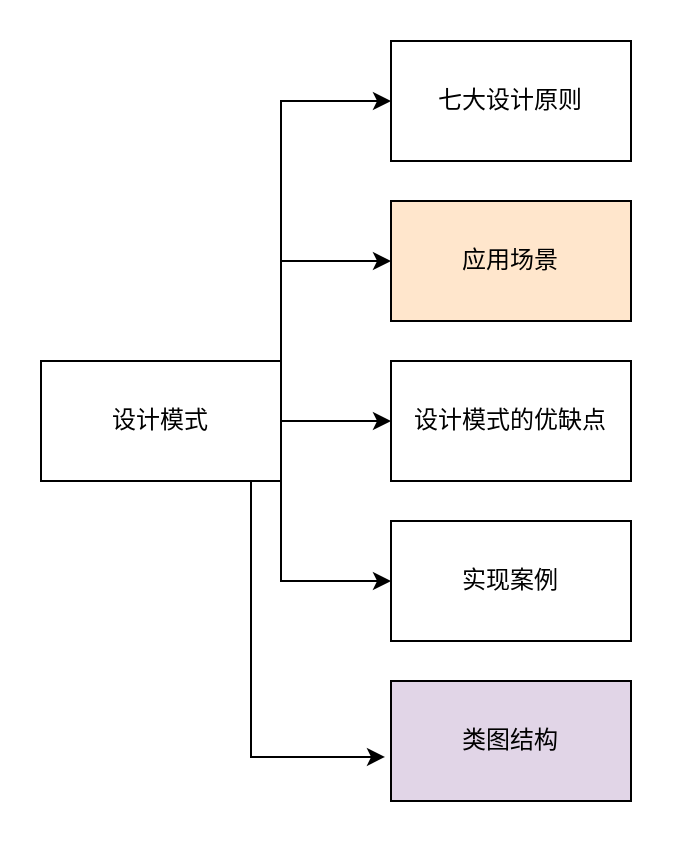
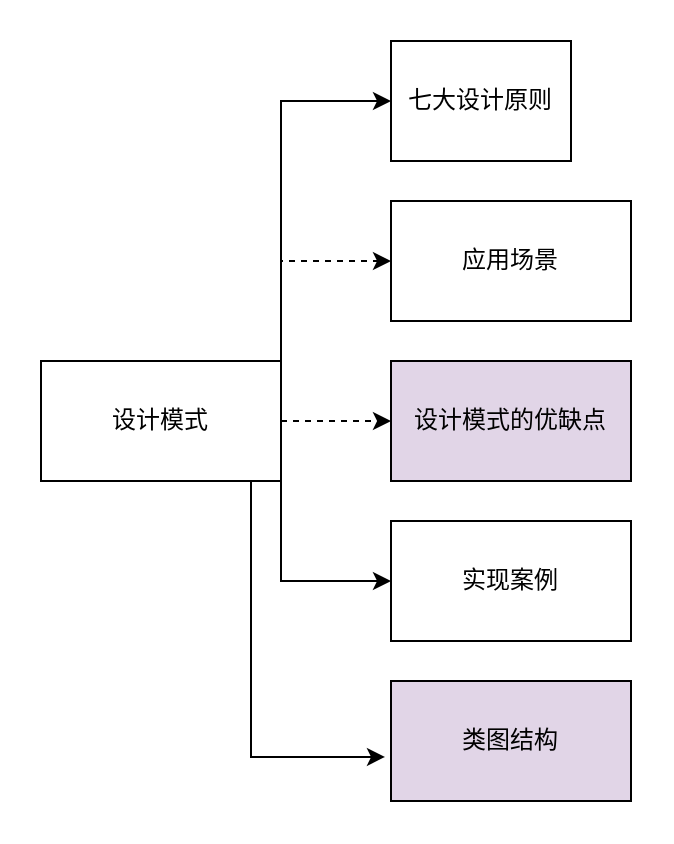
- <mxCell id="8" value="七大设计原则" style="whiteSpace=wrap;html=1;rounded=0;" vertex="1" parent="1"><mxGeometry x="195" y="20" width="120" height="60" as="geometry" /></mxCell>
+ <mxCell id="8" value="七大设计原则" style="whiteSpace=wrap;html=1;rounded=0;" vertex="1" parent="1"><mxGeometry x="195" y="20" width="90" height="60" as="geometry" /></mxCell>
- <mxCell id="3" style="edgeStyle=orthogonalEdgeStyle;rounded=0;orthogonalLoop=1;jettySize=auto;html=1;exitX=1;exitY=0;exitDx=0;exitDy=0;entryX=0;entryY=0.5;entryDx=0;entryDy=0;" edge="1" parent="1" source="7" target="9"><mxGeometry relative="1" as="geometry" /></mxCell>
+ <mxCell id="3" style="edgeStyle=orthogonalEdgeStyle;rounded=0;orthogonalLoop=1;jettySize=auto;html=1;exitX=1;exitY=0;exitDx=0;exitDy=0;entryX=0;entryY=0.5;entryDx=0;entryDy=0;dashed=1;" edge="1" parent="1" source="7" target="9"><mxGeometry relative="1" as="geometry" /></mxCell>
- <mxCell id="9" value="应用场景" style="whiteSpace=wrap;html=1;rounded=0;fillColor=#ffe6cc;" vertex="1" parent="1"><mxGeometry x="195" y="100" width="120" height="60" as="geometry" /></mxCell>
+ <mxCell id="9" value="应用场景" style="whiteSpace=wrap;html=1;rounded=0;" vertex="1" parent="1"><mxGeometry x="195" y="100" width="120" height="60" as="geometry" /></mxCell>
- <mxCell id="4" style="edgeStyle=orthogonalEdgeStyle;rounded=0;orthogonalLoop=1;jettySize=auto;html=1;exitX=1;exitY=0.5;exitDx=0;exitDy=0;entryX=0;entryY=0.5;entryDx=0;entryDy=0;" edge="1" parent="1" source="7" target="10"><mxGeometry relative="1" as="geometry" /></mxCell>
+ <mxCell id="4" style="edgeStyle=orthogonalEdgeStyle;rounded=0;orthogonalLoop=1;jettySize=auto;html=1;exitX=1;exitY=0.5;exitDx=0;exitDy=0;entryX=0;entryY=0.5;entryDx=0;entryDy=0;dashed=1;" edge="1" parent="1" source="7" target="10"><mxGeometry relative="1" as="geometry" /></mxCell>
- <mxCell id="10" value="设计模式的优缺点" style="whiteSpace=wrap;html=1;rounded=0;" vertex="1" parent="1"><mxGeometry x="195" y="180" width="120" height="60" as="geometry" /></mxCell>
+ <mxCell id="10" value="设计模式的优缺点" style="whiteSpace=wrap;html=1;rounded=0;fillColor=#e1d5e7;" vertex="1" parent="1"><mxGeometry x="195" y="180" width="120" height="60" as="geometry" /></mxCell>
